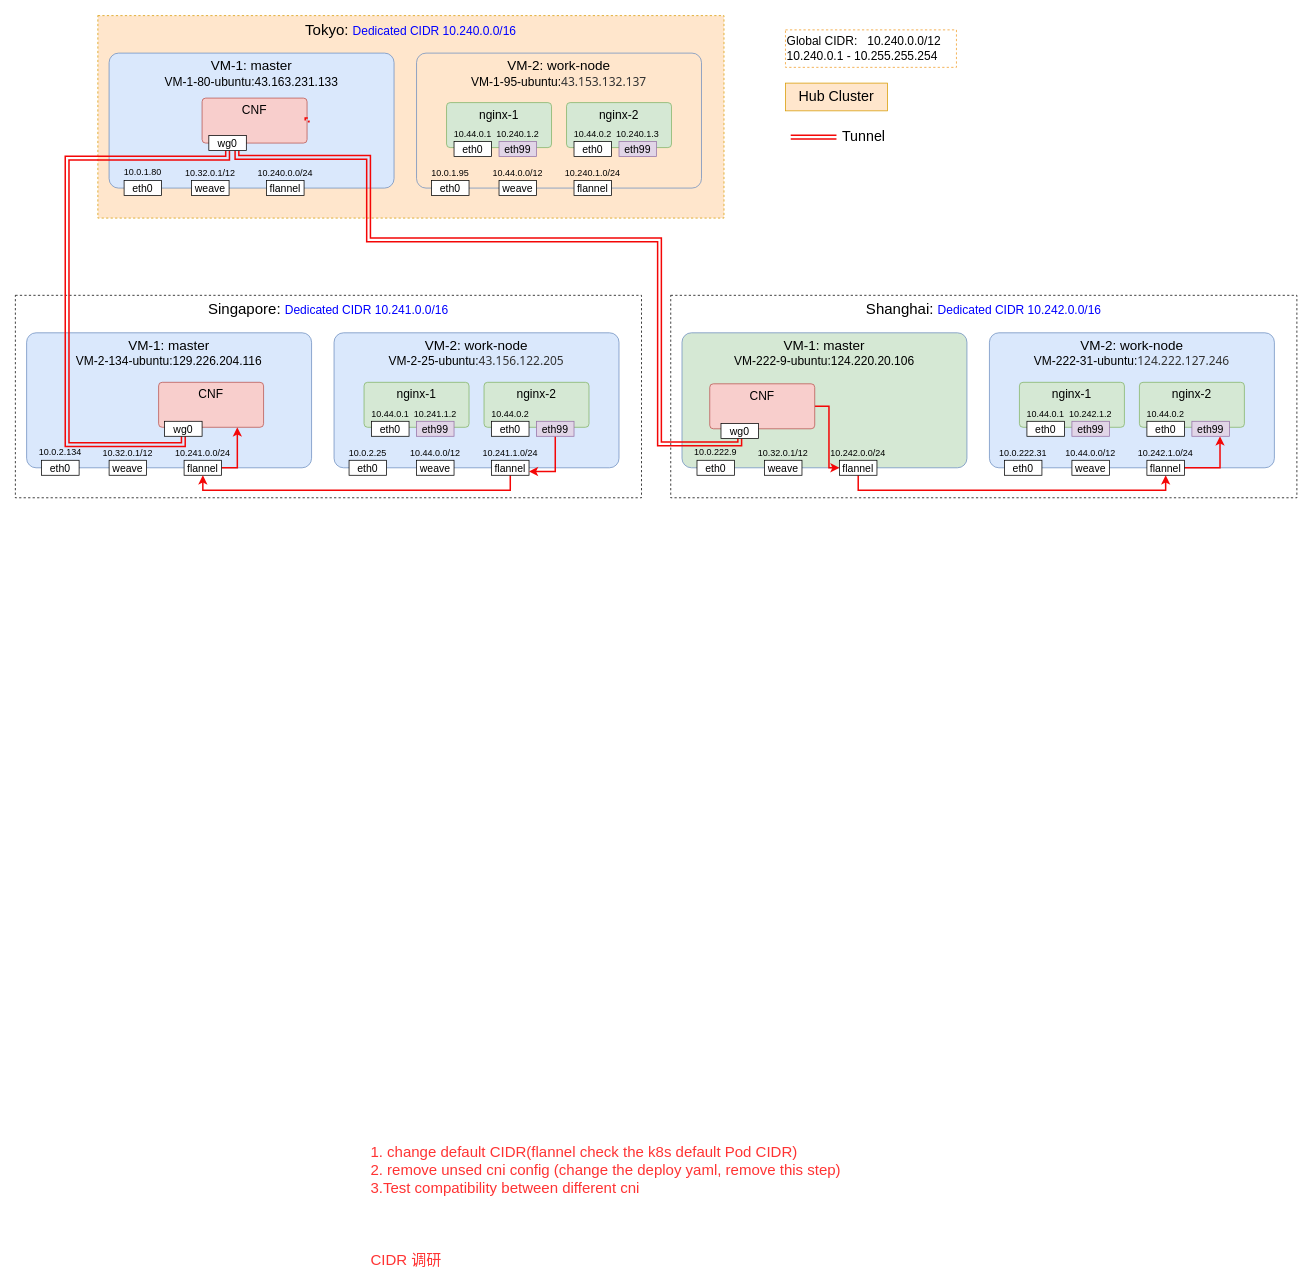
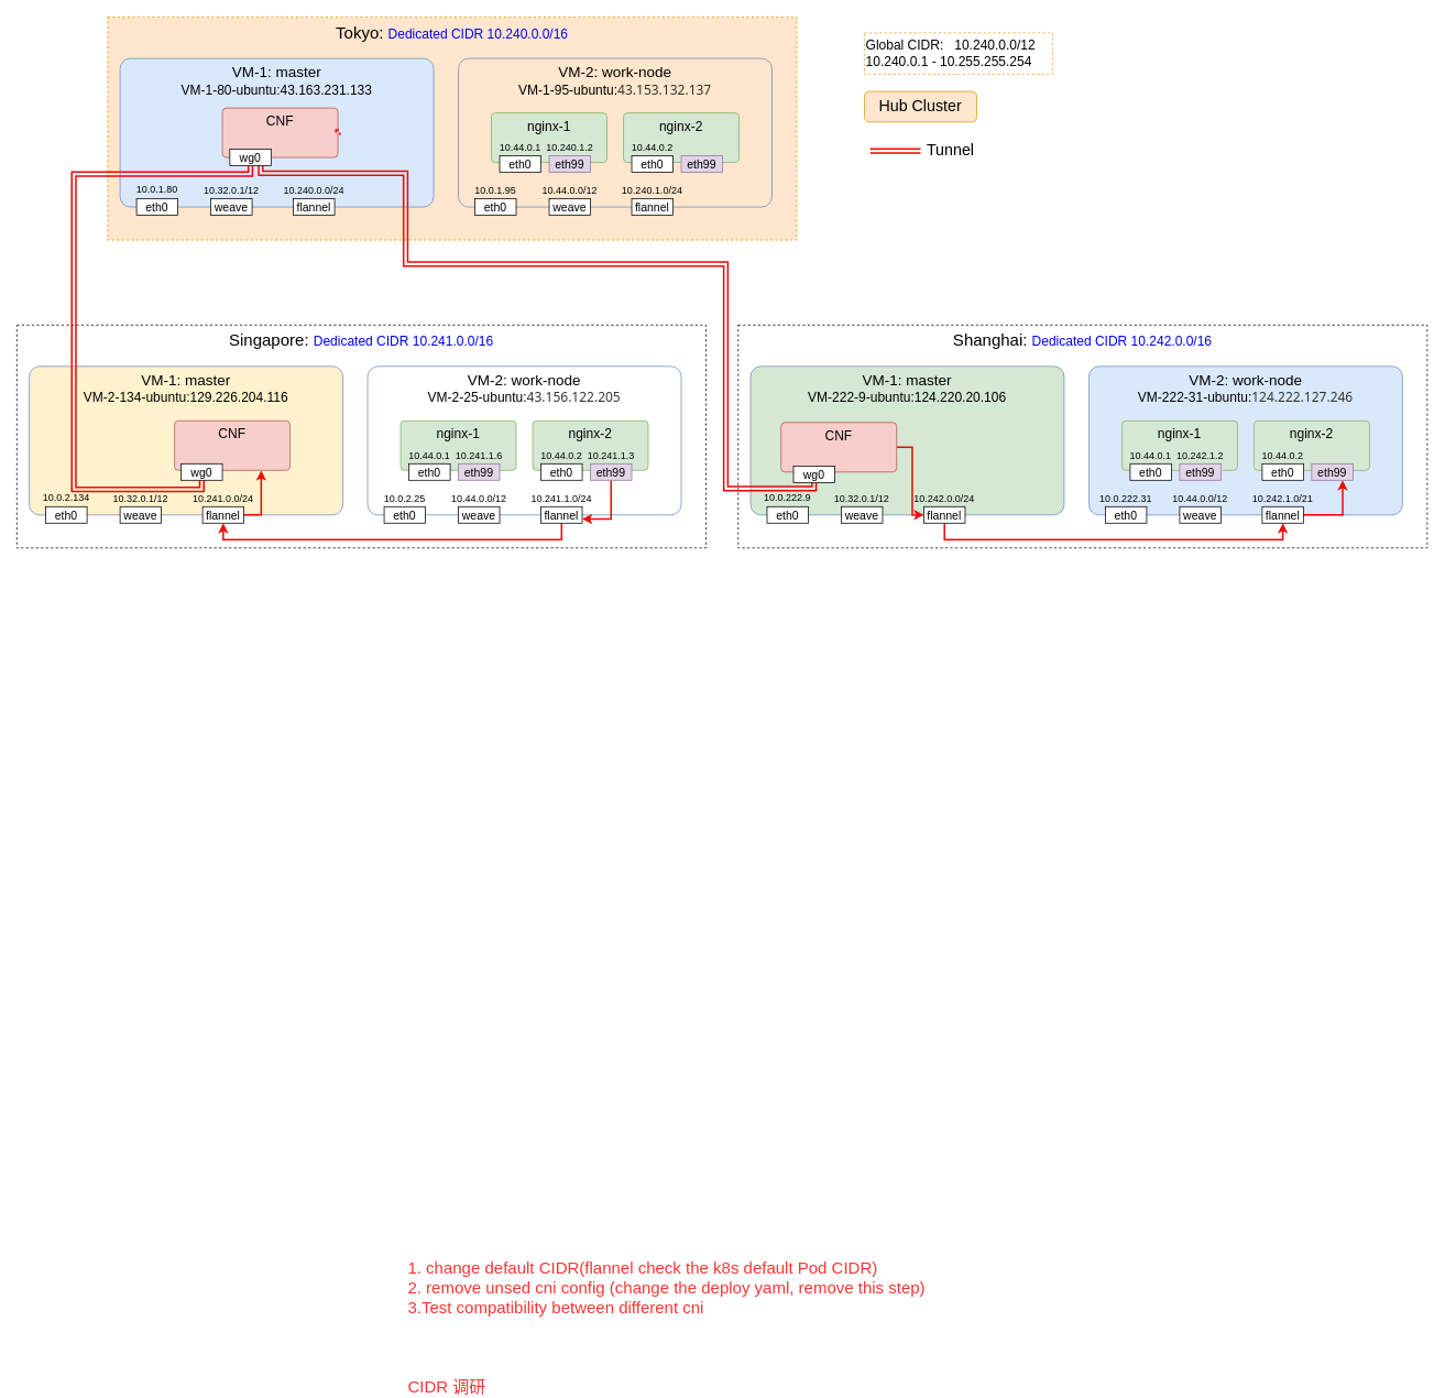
- <mxCell id="83" value="Hub Cluster" style="whiteSpace=wrap;html=1;fillColor=#ffe6cc;strokeColor=#d79b00;fontSize=19;rounded=0;" vertex="1" parent="1"><mxGeometry x="1047" y="110" width="136" height="37" as="geometry" /></mxCell>
+ <mxCell id="83" value="Hub Cluster" style="rounded=1;whiteSpace=wrap;html=1;fillColor=#ffe6cc;strokeColor=#d79b00;fontSize=19;" vertex="1" parent="1"><mxGeometry x="1047" y="110" width="136" height="37" as="geometry" /></mxCell>
- <mxCell id="28" value="&lt;font style=&quot;font-size: 12px;&quot;&gt;10.240.1.3&lt;/font&gt;" style="text;html=1;strokeColor=none;fillColor=none;align=center;verticalAlign=middle;whiteSpace=wrap;rounded=0;fontSize=16;" vertex="1" parent="1"><mxGeometry x="825" y="166" width="50" height="22" as="geometry" /></mxCell>
- <mxCell id="30" value="&lt;font style=&quot;&quot;&gt;&lt;span style=&quot;font-size: 18px;&quot;&gt;VM-1: master&lt;/span&gt;&lt;br&gt;&lt;font style=&quot;font-size: 16px;&quot;&gt;VM-2-134-ubuntu:129.226.204.116&lt;/font&gt;&lt;br&gt;&lt;/font&gt;" style="rounded=1;whiteSpace=wrap;html=1;arcSize=7;verticalAlign=top;fillColor=#dae8fc;strokeColor=#6c8ebf;" vertex="1" parent="1"><mxGeometry x="35" y="443" width="380" height="180" as="geometry" /></mxCell>
+ <mxCell id="30" value="&lt;font style=&quot;&quot;&gt;&lt;span style=&quot;font-size: 18px;&quot;&gt;VM-1: master&lt;/span&gt;&lt;br&gt;&lt;font style=&quot;font-size: 16px;&quot;&gt;VM-2-134-ubuntu:129.226.204.116&lt;/font&gt;&lt;br&gt;&lt;/font&gt;" style="rounded=1;whiteSpace=wrap;html=1;arcSize=7;verticalAlign=top;fillColor=#fff2cc;strokeColor=#6c8ebf;" vertex="1" parent="1"><mxGeometry x="35" y="443" width="380" height="180" as="geometry" /></mxCell>
- <mxCell id="38" value="&lt;font style=&quot;font-size: 16px;&quot;&gt;&lt;span style=&quot;font-size: 18px;&quot;&gt;VM-2: work-node&lt;/span&gt;&lt;br&gt;&lt;div style=&quot;text-align: start;&quot;&gt;&lt;font style=&quot;background-color: initial;&quot;&gt;VM-2-25-ubunt&lt;/font&gt;&lt;font style=&quot;background-color: initial;&quot;&gt;u:&lt;font face=&quot;system-ui, -apple-system, system-ui, Segoe UI, Roboto, Helvetica Neue, Helvetica, sans-serif, Apple Color Emoji, Segoe UI Emoji, Segoe UI Symbol, Noto Color emoji, Helvetica Neue, Helvetica, PingFang SC, Microsoft YaHei, Source Han Sans SC, Noto Sans CJK SC, WenQuanYi Micro Hei, sans-serif&quot; color=&quot;#333333&quot;&gt;43.156.122.205&lt;/font&gt;&lt;/font&gt;&lt;/div&gt;&lt;/font&gt;" style="rounded=1;whiteSpace=wrap;html=1;arcSize=7;verticalAlign=top;fillColor=#dae8fc;strokeColor=#6c8ebf;" vertex="1" parent="1"><mxGeometry x="445" y="443" width="380" height="180" as="geometry" /></mxCell>
+ <mxCell id="38" value="&lt;font style=&quot;font-size: 16px;&quot;&gt;&lt;span style=&quot;font-size: 18px;&quot;&gt;VM-2: work-node&lt;/span&gt;&lt;br&gt;&lt;div style=&quot;text-align: start;&quot;&gt;&lt;font style=&quot;background-color: initial;&quot;&gt;VM-2-25-ubunt&lt;/font&gt;&lt;font style=&quot;background-color: initial;&quot;&gt;u:&lt;font face=&quot;system-ui, -apple-system, system-ui, Segoe UI, Roboto, Helvetica Neue, Helvetica, sans-serif, Apple Color Emoji, Segoe UI Emoji, Segoe UI Symbol, Noto Color emoji, Helvetica Neue, Helvetica, PingFang SC, Microsoft YaHei, Source Han Sans SC, Noto Sans CJK SC, WenQuanYi Micro Hei, sans-serif&quot; color=&quot;#333333&quot;&gt;43.156.122.205&lt;/font&gt;&lt;/font&gt;&lt;/div&gt;&lt;/font&gt;" style="rounded=1;whiteSpace=wrap;html=1;arcSize=7;verticalAlign=top;fillColor=#ffffff;strokeColor=#6c8ebf;" vertex="1" parent="1"><mxGeometry x="445" y="443" width="380" height="180" as="geometry" /></mxCell>
- <mxCell id="50" value="&lt;font style=&quot;font-size: 12px;&quot;&gt;10.241.1.2&lt;/font&gt;" style="text;html=1;strokeColor=none;fillColor=none;align=center;verticalAlign=middle;whiteSpace=wrap;rounded=0;fontSize=16;" vertex="1" parent="1"><mxGeometry x="555" y="539" width="50" height="22" as="geometry" /></mxCell>
+ <mxCell id="50" value="&lt;font style=&quot;font-size: 12px;&quot;&gt;10.241.1.6&lt;/font&gt;" style="text;html=1;strokeColor=none;fillColor=none;align=center;verticalAlign=middle;whiteSpace=wrap;rounded=0;fontSize=16;" vertex="1" parent="1"><mxGeometry x="555" y="539" width="50" height="22" as="geometry" /></mxCell>
+ <mxCell id="56" value="&lt;font style=&quot;font-size: 12px;&quot;&gt;10.241.1.3&lt;/font&gt;" style="text;html=1;strokeColor=none;fillColor=none;align=center;verticalAlign=middle;whiteSpace=wrap;rounded=0;fontSize=16;" vertex="1" parent="1"><mxGeometry x="715" y="539" width="50" height="22" as="geometry" /></mxCell>
- <mxCell id="71" value="&lt;font style=&quot;font-size: 12px;&quot;&gt;10.242.1.0/24&lt;/font&gt;" style="text;html=1;strokeColor=none;fillColor=none;align=center;verticalAlign=middle;whiteSpace=wrap;rounded=0;fontSize=16;" vertex="1" parent="1"><mxGeometry x="1529" y="591" width="50" height="22" as="geometry" /></mxCell>
+ <mxCell id="71" value="&lt;font style=&quot;font-size: 12px;&quot;&gt;10.242.1.0/21&lt;/font&gt;" style="text;html=1;strokeColor=none;fillColor=none;align=center;verticalAlign=middle;whiteSpace=wrap;rounded=0;fontSize=16;" vertex="1" parent="1"><mxGeometry x="1529" y="591" width="50" height="22" as="geometry" /></mxCell>
